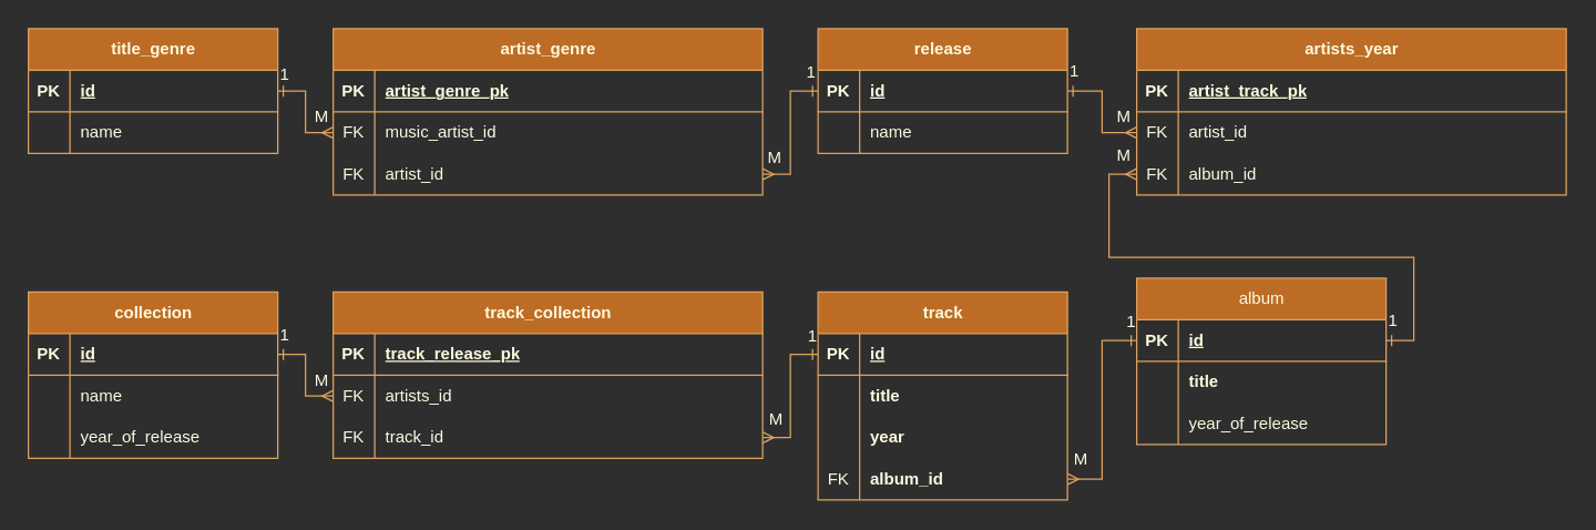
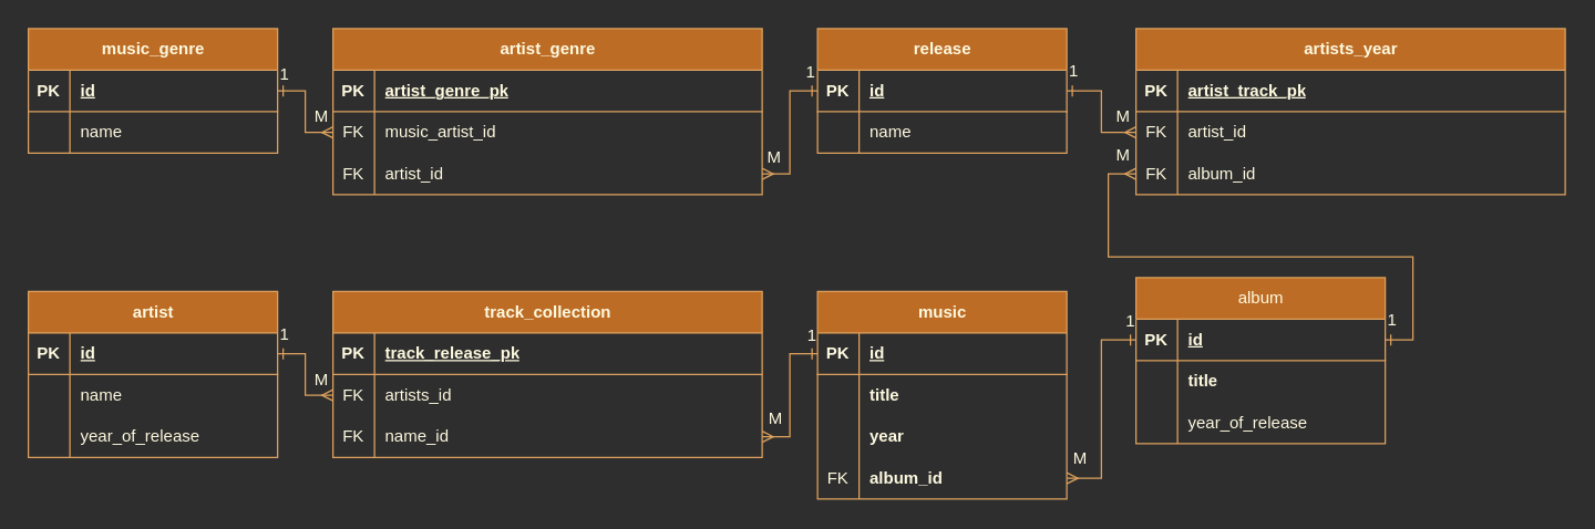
- <mxCell id="32" value="title_genre" style="shape=table;startSize=30;container=1;collapsible=1;childLayout=tableLayout;fixedRows=1;rowLines=0;fontStyle=1;align=center;resizeLast=1;html=1;labelBackgroundColor=none;fillColor=#BC6C25;strokeColor=#DDA15E;fontColor=#FEFAE0;" parent="1" vertex="1"><mxGeometry y="20" width="180" height="90" as="geometry" x="20" /></mxCell>
+ <mxCell id="32" value="music_genre" style="shape=table;startSize=30;container=1;collapsible=1;childLayout=tableLayout;fixedRows=1;rowLines=0;fontStyle=1;align=center;resizeLast=1;html=1;labelBackgroundColor=none;fillColor=#BC6C25;strokeColor=#DDA15E;fontColor=#FEFAE0;" parent="1" vertex="1"><mxGeometry y="20" width="180" height="90" as="geometry" x="20" /></mxCell>
- <mxCell id="73" value="collection" style="shape=table;startSize=30;container=1;collapsible=1;childLayout=tableLayout;fixedRows=1;rowLines=0;fontStyle=1;align=center;resizeLast=1;html=1;labelBackgroundColor=none;fillColor=#BC6C25;strokeColor=#DDA15E;fontColor=#FEFAE0;" parent="1" vertex="1"><mxGeometry y="210" width="180" height="120" as="geometry" x="20" /></mxCell>
+ <mxCell id="73" value="artist" style="shape=table;startSize=30;container=1;collapsible=1;childLayout=tableLayout;fixedRows=1;rowLines=0;fontStyle=1;align=center;resizeLast=1;html=1;labelBackgroundColor=none;fillColor=#BC6C25;strokeColor=#DDA15E;fontColor=#FEFAE0;" parent="1" vertex="1"><mxGeometry y="210" width="180" height="120" as="geometry" x="20" /></mxCell>
- <mxCell id="2" value="track" style="shape=table;startSize=30;container=1;collapsible=1;childLayout=tableLayout;fixedRows=1;rowLines=0;fontStyle=1;align=center;resizeLast=1;html=1;labelBackgroundColor=none;fillColor=#BC6C25;strokeColor=#DDA15E;fontColor=#FEFAE0;" parent="1" vertex="1"><mxGeometry x="590" y="210" width="180" height="150" as="geometry" /></mxCell>
+ <mxCell id="2" value="music" style="shape=table;startSize=30;container=1;collapsible=1;childLayout=tableLayout;fixedRows=1;rowLines=0;fontStyle=1;align=center;resizeLast=1;html=1;labelBackgroundColor=none;fillColor=#BC6C25;strokeColor=#DDA15E;fontColor=#FEFAE0;" parent="1" vertex="1"><mxGeometry x="590" y="210" width="180" height="150" as="geometry" /></mxCell>
- <mxCell id="72" value="track_id" style="shape=partialRectangle;connectable=0;fillColor=none;top=0;left=0;bottom=0;right=0;align=left;spacingLeft=6;overflow=hidden;whiteSpace=wrap;html=1;labelBackgroundColor=none;strokeColor=#DDA15E;fontColor=#FEFAE0;" parent="70" vertex="1"><mxGeometry x="30" width="280" height="30" as="geometry"><mxRectangle width="280" height="30" as="alternateBounds" /></mxGeometry></mxCell>
+ <mxCell id="72" value="name_id" style="shape=partialRectangle;connectable=0;fillColor=none;top=0;left=0;bottom=0;right=0;align=left;spacingLeft=6;overflow=hidden;whiteSpace=wrap;html=1;labelBackgroundColor=none;strokeColor=#DDA15E;fontColor=#FEFAE0;" parent="70" vertex="1"><mxGeometry x="30" width="280" height="30" as="geometry"><mxRectangle width="280" height="30" as="alternateBounds" /></mxGeometry></mxCell>
